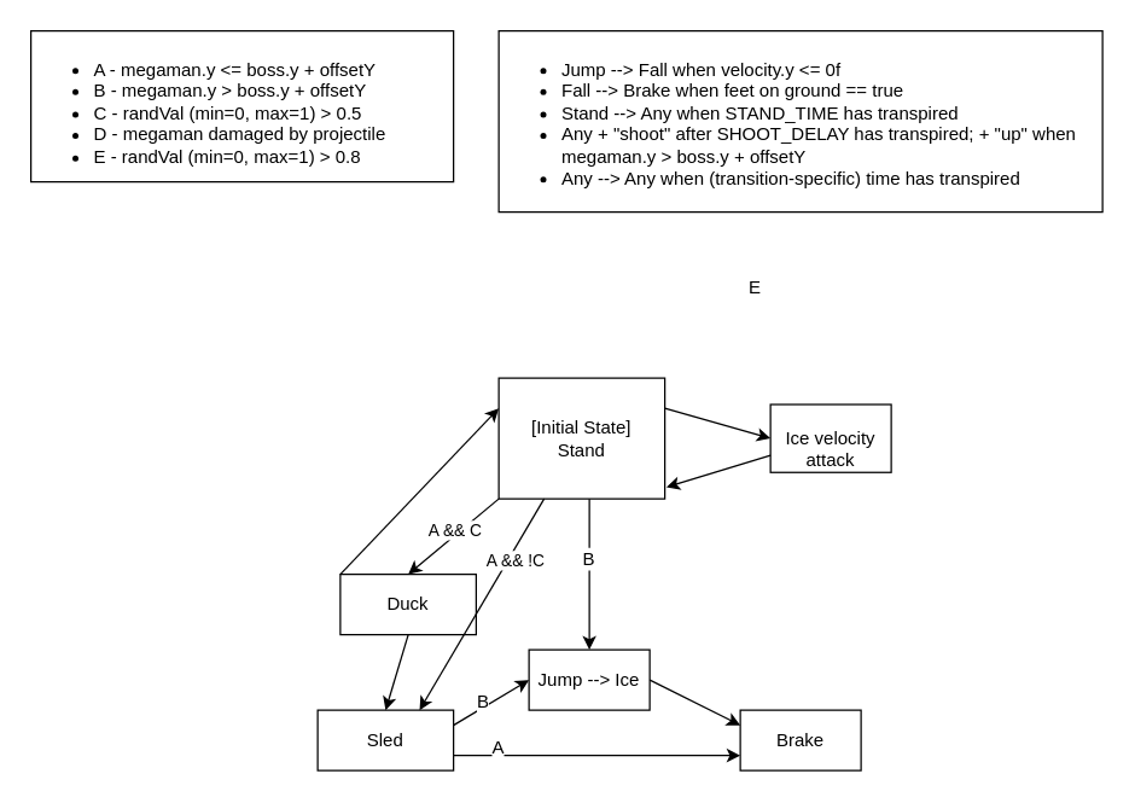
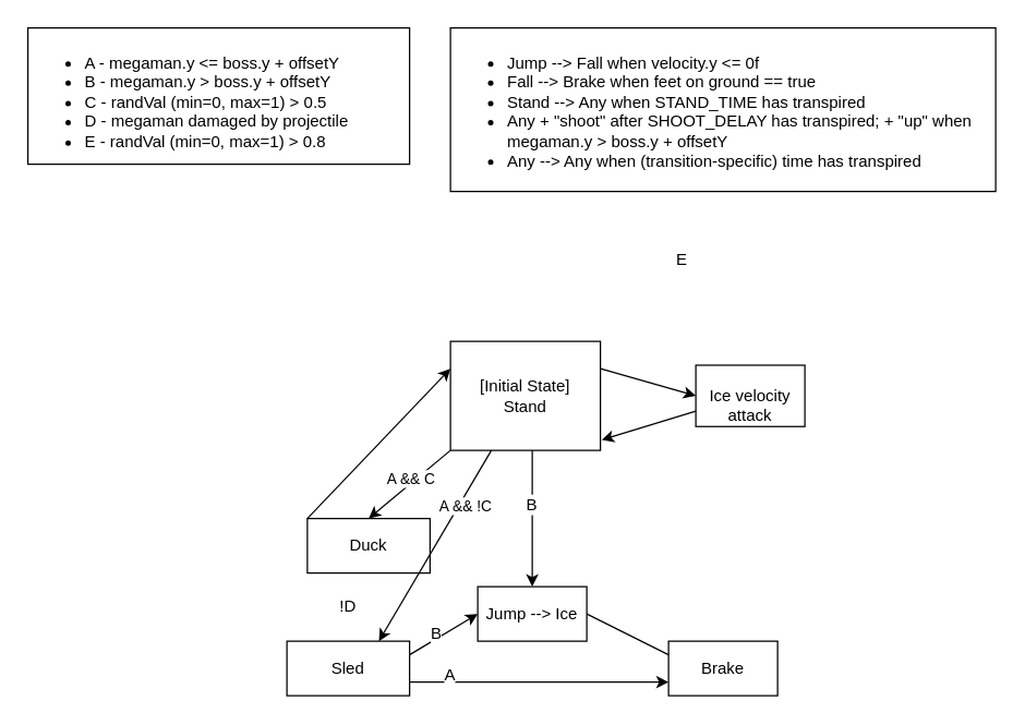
- <mxCell id="8" value="" style="endArrow=classic;html=1;rounded=0;entryX=0.5;entryY=0;entryDx=0;entryDy=0;exitX=0.5;exitY=1;exitDx=0;exitDy=0;" edge="1" parent="1" source="3" target="7"><mxGeometry width="50" height="50" relative="1" as="geometry"><mxPoint x="300" y="415" as="sourcePoint" /><mxPoint x="360" y="465" as="targetPoint" /></mxGeometry></mxCell>
+ <mxCell id="9" value="!D" style="text;html=1;align=center;verticalAlign=middle;whiteSpace=wrap;rounded=0;labelBackgroundColor=default;" vertex="1" parent="1"><mxGeometry x="225" y="430" width="60" height="30" as="geometry" /></mxCell>
- <mxCell id="13" value="" style="endArrow=classic;html=1;rounded=0;entryX=0;entryY=0.25;entryDx=0;entryDy=0;exitX=1;exitY=0.5;exitDx=0;exitDy=0;" edge="1" parent="1" source="10" target="12"><mxGeometry width="50" height="50" relative="1" as="geometry"><mxPoint x="440" y="490" as="sourcePoint" /><mxPoint x="490" y="440" as="targetPoint" /></mxGeometry></mxCell>
+ <mxCell id="13" value="" style="endArrow=none;html=1;rounded=0;entryX=0;entryY=0.25;entryDx=0;entryDy=0;exitX=1;exitY=0.5;exitDx=0;exitDy=0;" edge="1" parent="1" source="10" target="12"><mxGeometry width="50" height="50" relative="1" as="geometry"><mxPoint x="440" y="490" as="sourcePoint" /><mxPoint x="490" y="440" as="targetPoint" /></mxGeometry></mxCell>
